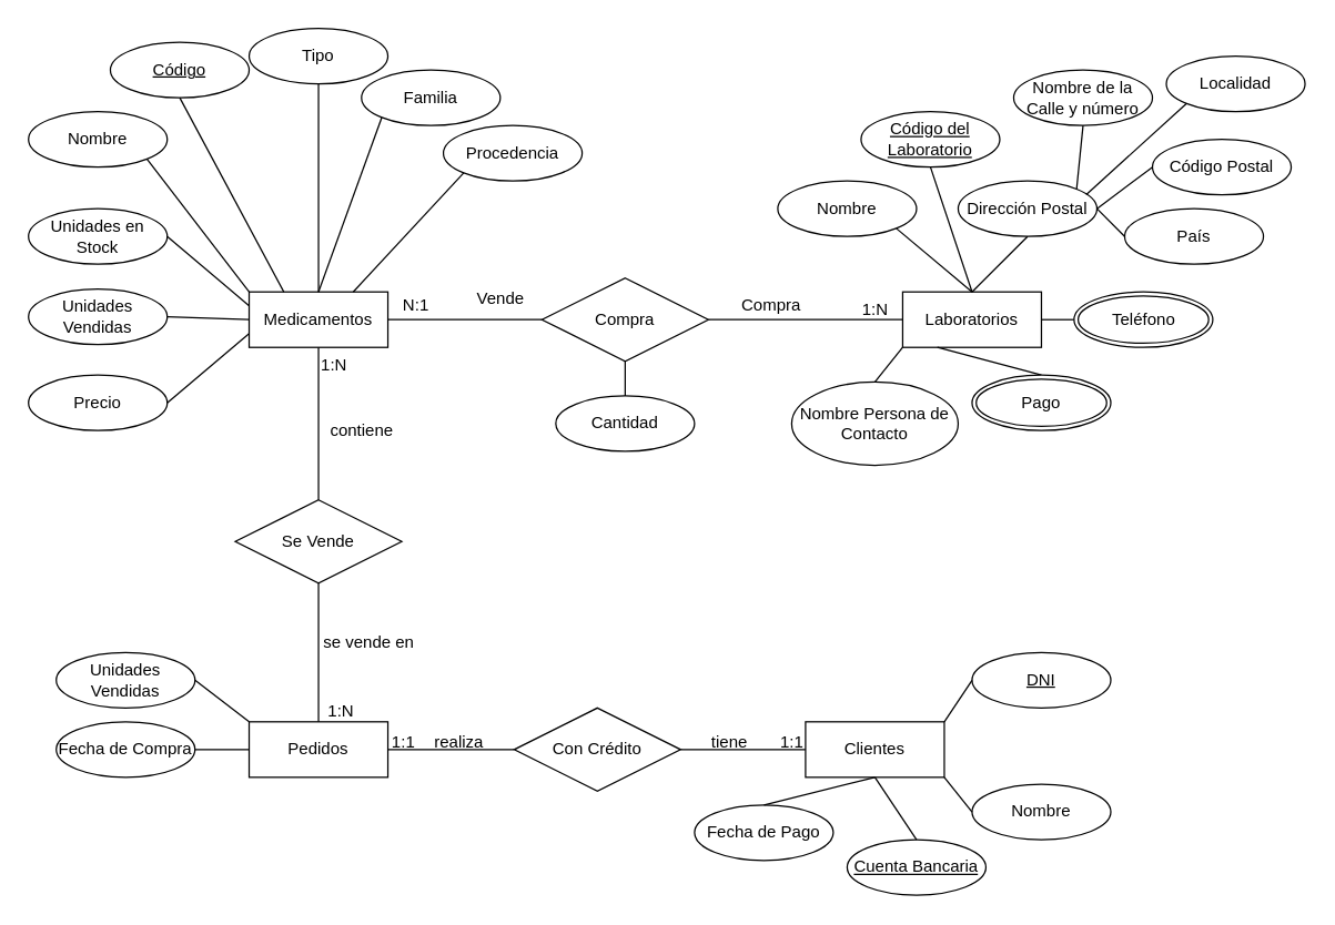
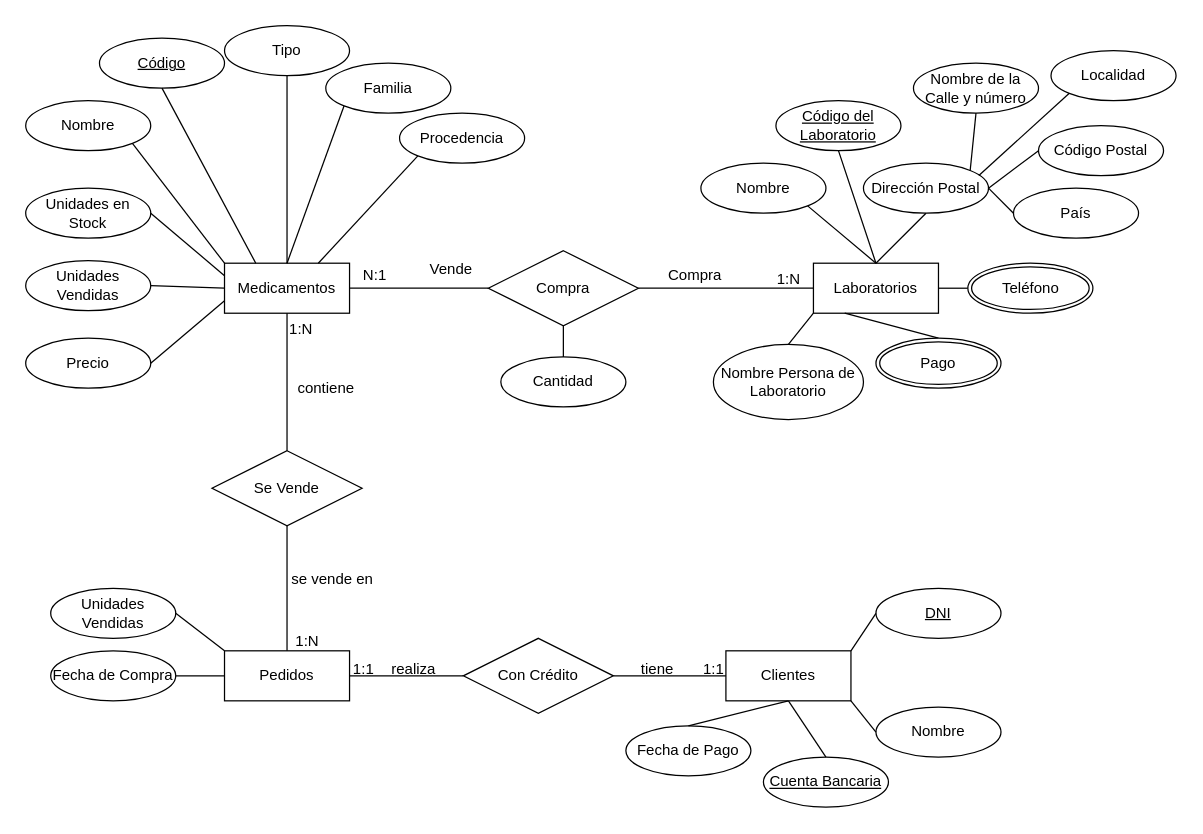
- <mxCell id="33" value="Nombre Persona de Contacto" style="ellipse;whiteSpace=wrap;html=1;align=center;" vertex="1" parent="1"><mxGeometry x="570" y="275" width="120" height="60" as="geometry" /></mxCell>
+ <mxCell id="33" value="Nombre Persona de Laboratorio" style="ellipse;whiteSpace=wrap;html=1;align=center;" vertex="1" parent="1"><mxGeometry x="570" y="275" width="120" height="60" as="geometry" /></mxCell>
